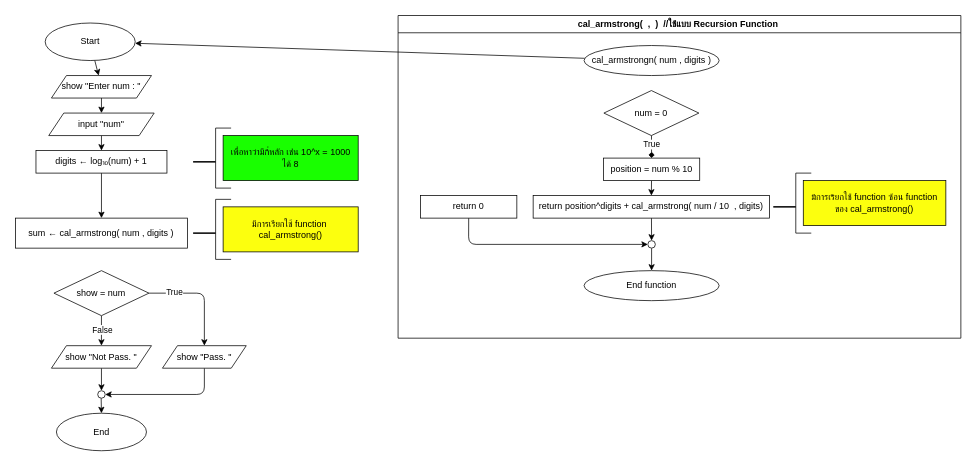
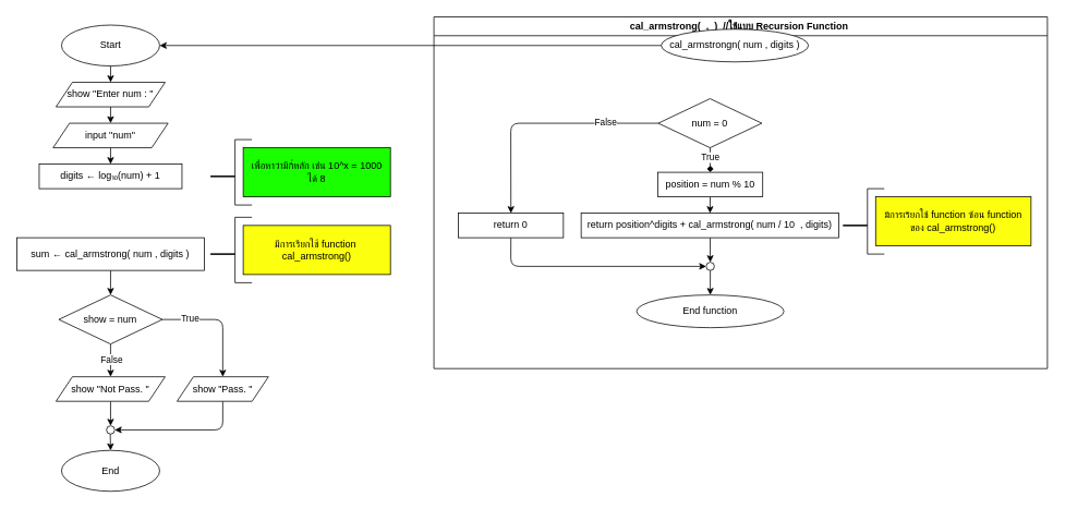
- <mxCell id="4" value="Start" style="ellipse;whiteSpace=wrap;html=1;" vertex="1" parent="1"><mxGeometry x="59.71" y="30" width="120" height="50" as="geometry" /></mxCell>
+ <mxCell id="4" value="Start" style="ellipse;whiteSpace=wrap;html=1;" vertex="1" parent="1"><mxGeometry x="74.71" y="30" width="120" height="50" as="geometry" /></mxCell>
- <mxCell id="33" value="cal_armstrongn( num , digits )" style="ellipse;whiteSpace=wrap;html=1;" vertex="1" parent="31"><mxGeometry x="247.85" y="40" width="180" height="40" as="geometry" /></mxCell>
+ <mxCell id="33" value="cal_armstrongn( num , digits )" style="ellipse;whiteSpace=wrap;html=1;" vertex="1" parent="31"><mxGeometry x="277.85" y="15" width="180" height="40" as="geometry" /></mxCell>
+ <mxCell id="43" style="edgeStyle=none;html=1;entryX=0.5;entryY=0;entryDx=0;entryDy=0;" edge="1" parent="31" source="36" target="42"><mxGeometry relative="1" as="geometry"><mxPoint x="100" y="240" as="targetPoint" /><Array as="points"><mxPoint x="94" y="130" /></Array></mxGeometry></mxCell>
+ <mxCell id="44" value="False" style="edgeLabel;html=1;align=center;verticalAlign=middle;resizable=0;points=[];" vertex="1" connectable="0" parent="43"><mxGeometry x="-0.555" y="-2" relative="1" as="geometry"><mxPoint as="offset" /></mxGeometry></mxCell>
- <mxCell id="7" style="edgeStyle=none;html=1;entryX=0.5;entryY=0;entryDx=0;entryDy=0;" edge="1" parent="1" source="8" target="16"><mxGeometry relative="1" as="geometry" /></mxCell>
+ <mxCell id="15" value="" style="edgeStyle=none;html=1;" edge="1" parent="1" source="16" target="24"><mxGeometry relative="1" as="geometry" /></mxCell>
